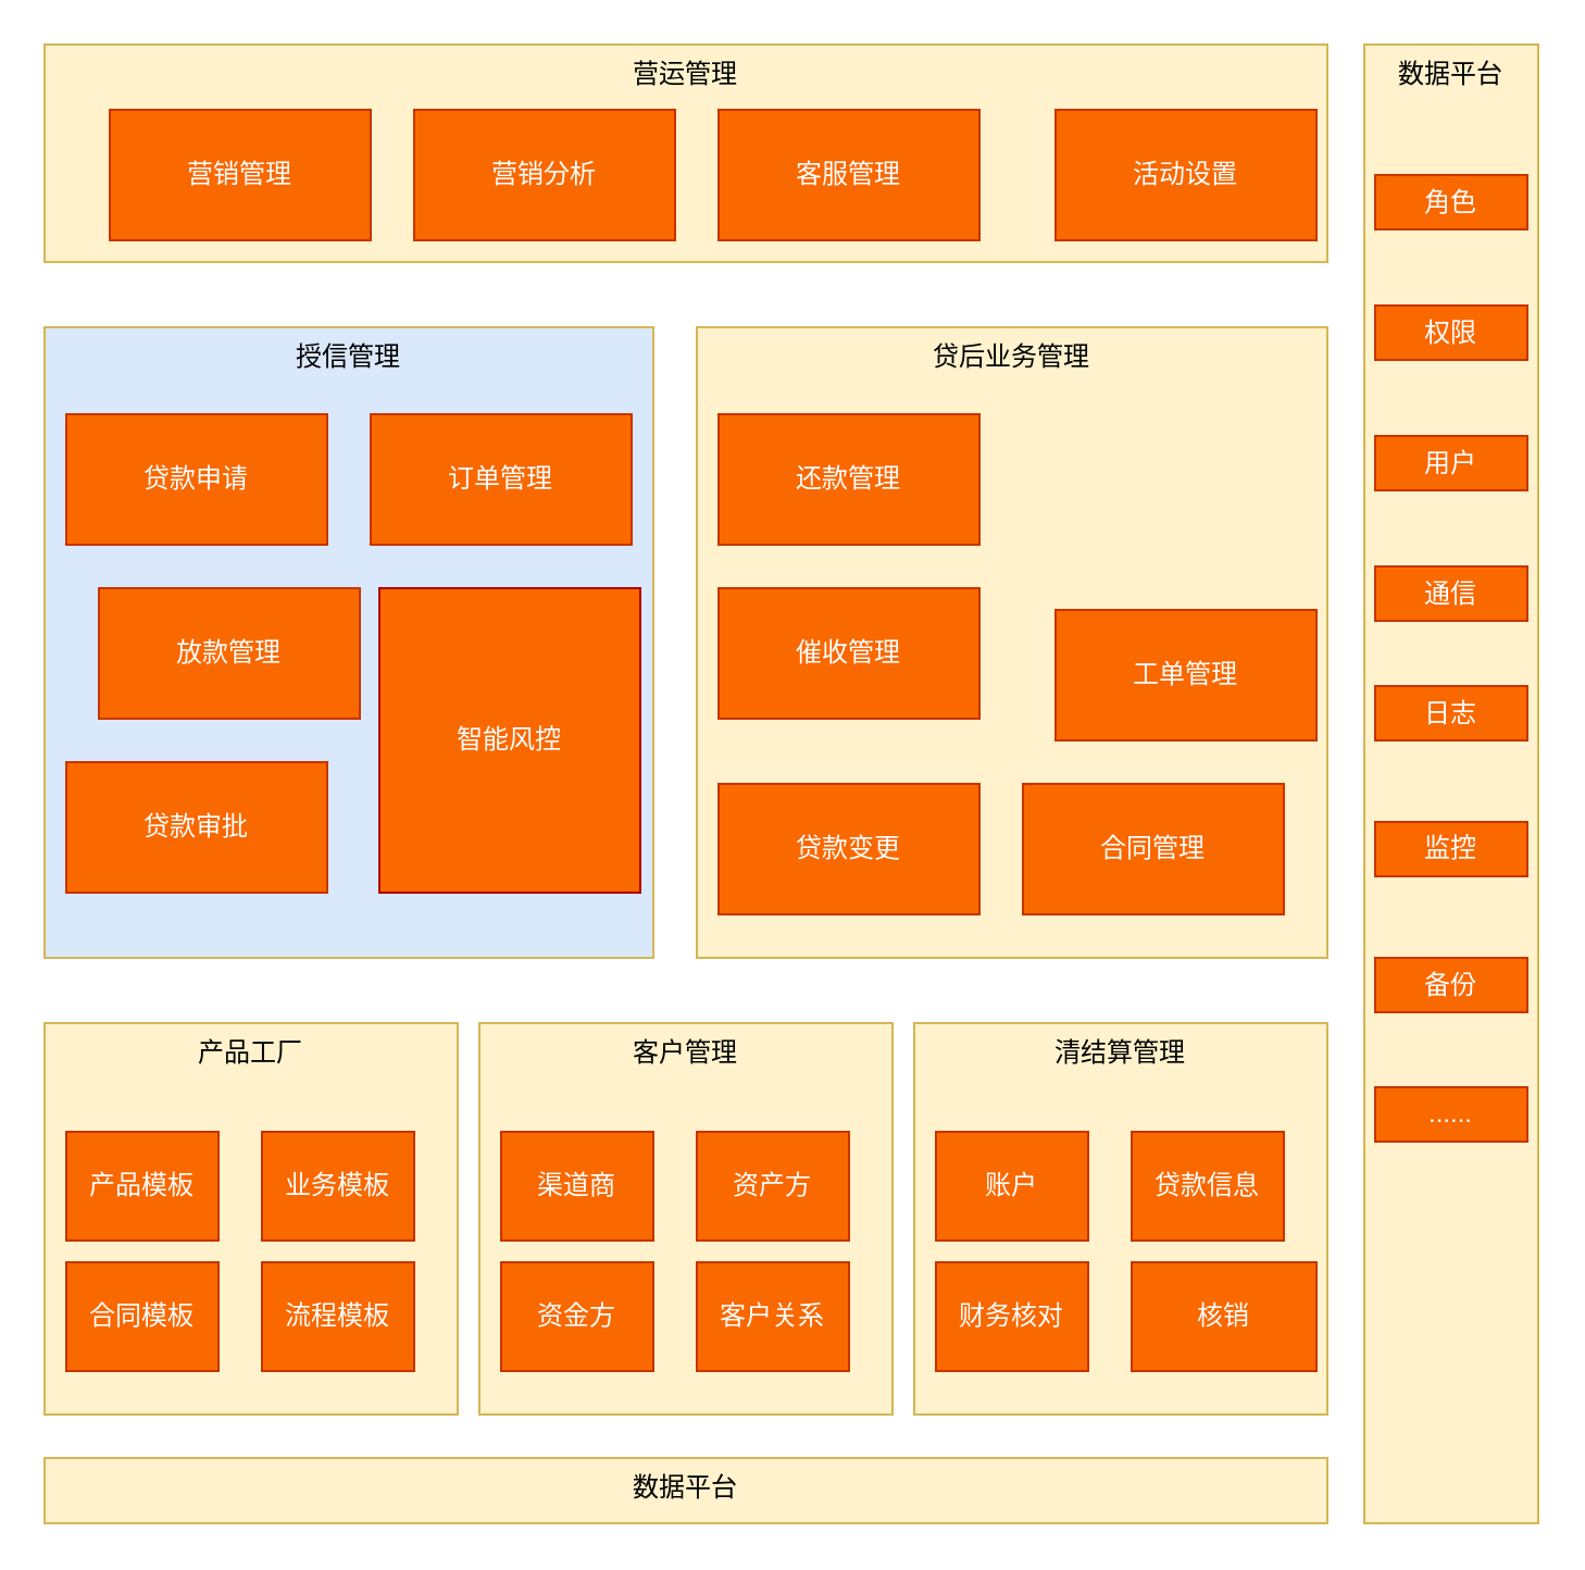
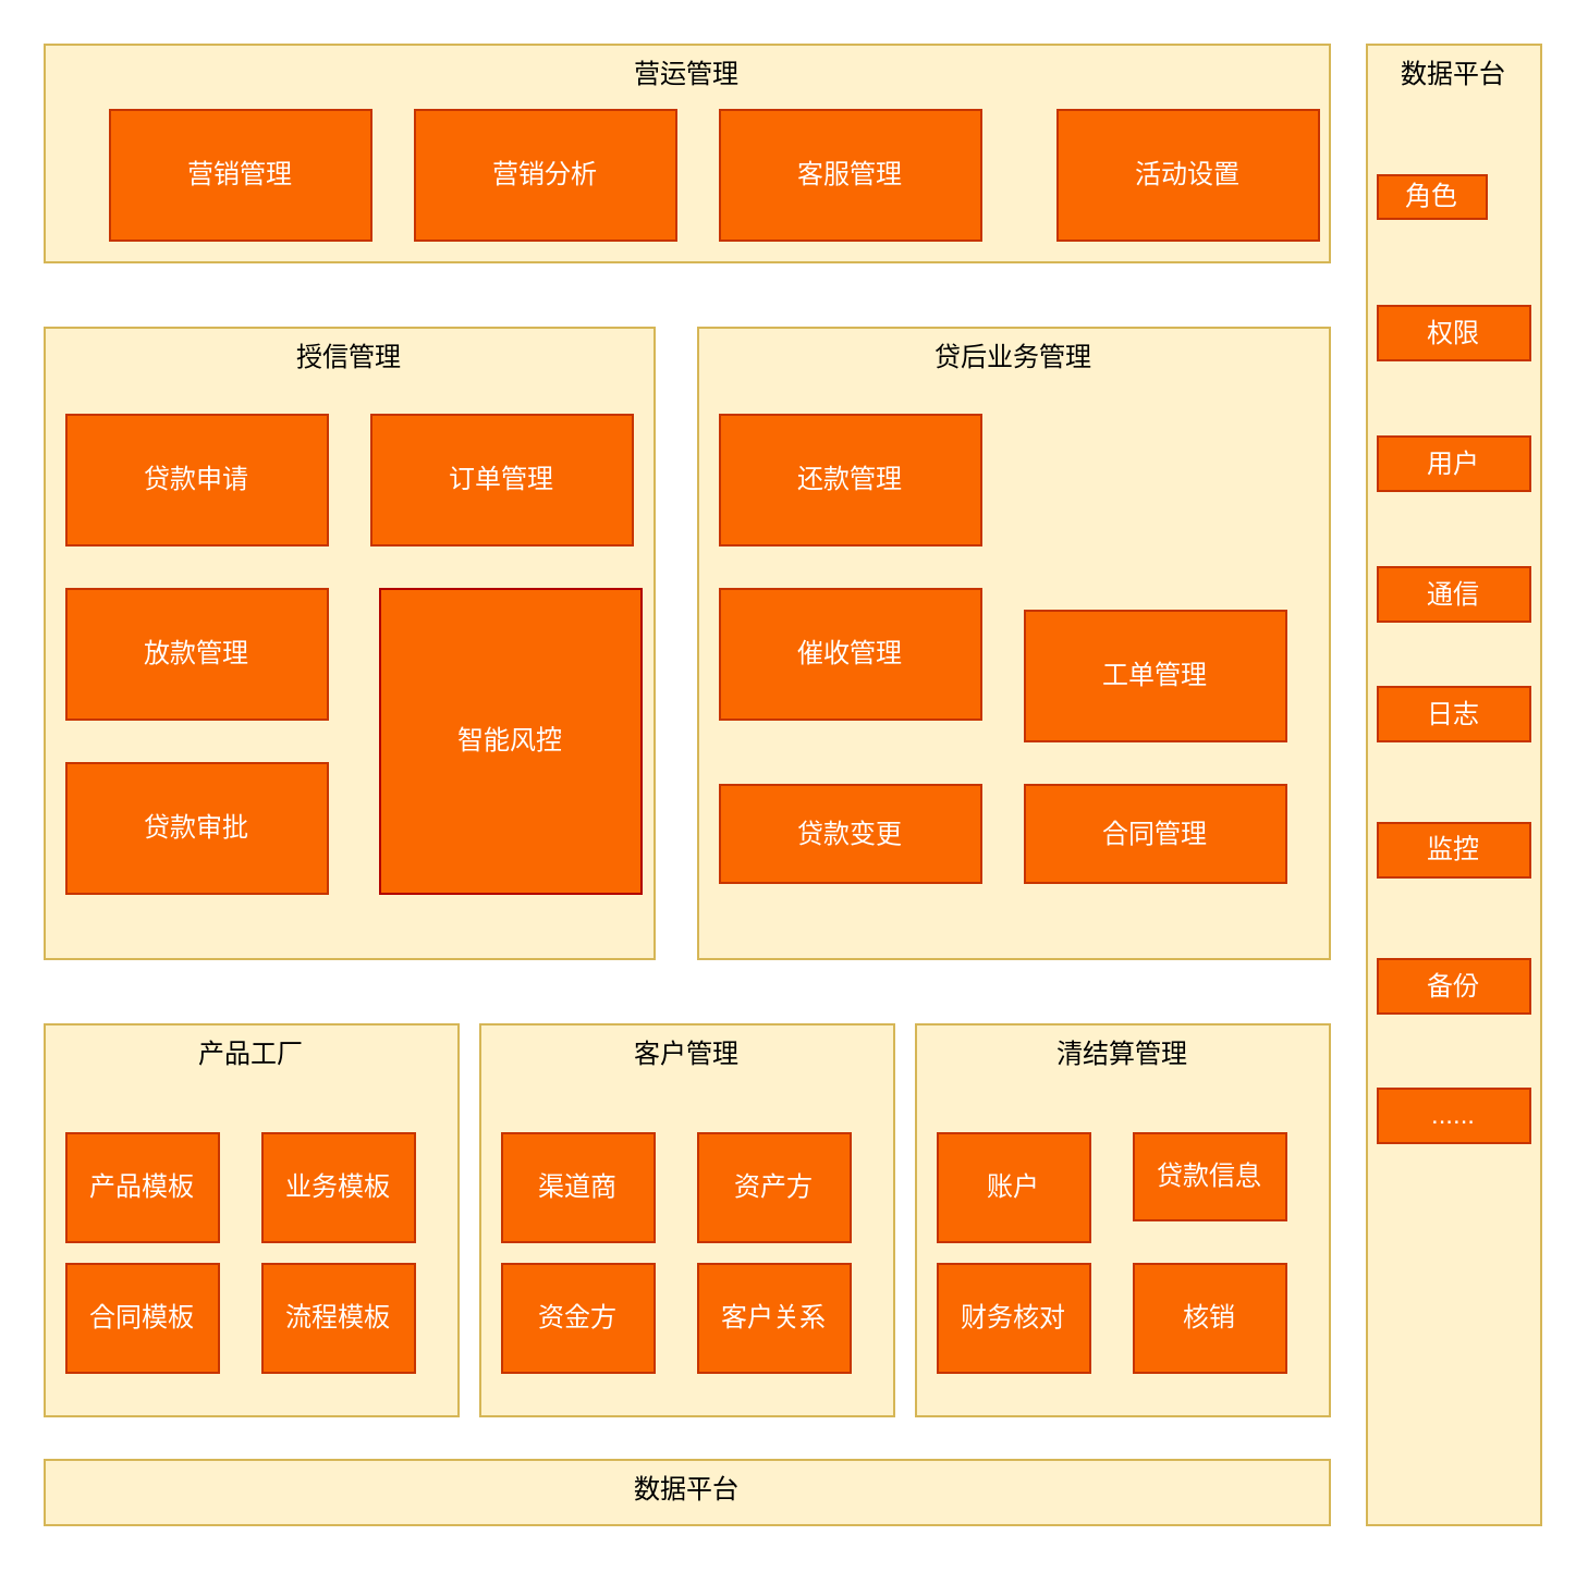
- <mxCell id="42" value="角色" style="rounded=0;whiteSpace=wrap;html=1;fillColor=#fa6800;strokeColor=#C73500;fontColor=#ffffff;" vertex="1" parent="1"><mxGeometry x="632" y="80" width="70" height="25" as="geometry" /></mxCell>
+ <mxCell id="42" value="角色" style="rounded=0;whiteSpace=wrap;html=1;fillColor=#fa6800;strokeColor=#C73500;fontColor=#ffffff;" vertex="1" parent="1"><mxGeometry x="632" y="80" width="50" height="20" as="geometry" /></mxCell>
- <mxCell id="7" value="授信管理" style="rounded=0;whiteSpace=wrap;html=1;fillColor=#dae8fc;strokeColor=#d6b656;verticalAlign=top;" vertex="1" parent="1"><mxGeometry x="20" y="150" width="280" height="290" as="geometry" /></mxCell>
+ <mxCell id="7" value="授信管理" style="rounded=0;whiteSpace=wrap;html=1;fillColor=#fff2cc;strokeColor=#d6b656;verticalAlign=top;" vertex="1" parent="1"><mxGeometry x="20" y="150" width="280" height="290" as="geometry" /></mxCell>
- <mxCell id="9" value="放款管理" style="rounded=0;whiteSpace=wrap;html=1;fillColor=#fa6800;strokeColor=#C73500;fontColor=#ffffff;" vertex="1" parent="1"><mxGeometry x="45" y="270" width="120" height="60" as="geometry" /></mxCell>
+ <mxCell id="9" value="放款管理" style="rounded=0;whiteSpace=wrap;html=1;fillColor=#fa6800;strokeColor=#C73500;fontColor=#ffffff;" vertex="1" parent="1"><mxGeometry x="30" y="270" width="120" height="60" as="geometry" /></mxCell>
- <mxCell id="17" value="工单管理" style="rounded=0;whiteSpace=wrap;html=1;fillColor=#fa6800;strokeColor=#C73500;fontColor=#ffffff;" vertex="1" parent="1"><mxGeometry x="485" y="280" width="120" height="60" as="geometry" /></mxCell>
+ <mxCell id="17" value="工单管理" style="rounded=0;whiteSpace=wrap;html=1;fillColor=#fa6800;strokeColor=#C73500;fontColor=#ffffff;" vertex="1" parent="1"><mxGeometry x="470" y="280" width="120" height="60" as="geometry" /></mxCell>
- <mxCell id="16" value="贷款变更" style="rounded=0;whiteSpace=wrap;html=1;fillColor=#fa6800;strokeColor=#C73500;fontColor=#ffffff;" vertex="1" parent="1"><mxGeometry x="330" y="360" width="120" height="60" as="geometry" /></mxCell>
+ <mxCell id="16" value="贷款变更" style="rounded=0;whiteSpace=wrap;html=1;fillColor=#fa6800;strokeColor=#C73500;fontColor=#ffffff;" vertex="1" parent="1"><mxGeometry x="330" y="360" width="120" height="45" as="geometry" /></mxCell>
- <mxCell id="18" value="合同管理" style="rounded=0;whiteSpace=wrap;html=1;fillColor=#fa6800;strokeColor=#C73500;fontColor=#ffffff;" vertex="1" parent="1"><mxGeometry x="470" y="360" width="120" height="60" as="geometry" /></mxCell>
+ <mxCell id="18" value="合同管理" style="rounded=0;whiteSpace=wrap;html=1;fillColor=#fa6800;strokeColor=#C73500;fontColor=#ffffff;" vertex="1" parent="1"><mxGeometry x="470" y="360" width="120" height="45" as="geometry" /></mxCell>
- <mxCell id="37" value="贷款信息" style="rounded=0;whiteSpace=wrap;html=1;fillColor=#fa6800;strokeColor=#C73500;fontColor=#ffffff;" vertex="1" parent="1"><mxGeometry x="520" y="520" width="70" height="50" as="geometry" /></mxCell>
+ <mxCell id="37" value="贷款信息" style="rounded=0;whiteSpace=wrap;html=1;fillColor=#fa6800;strokeColor=#C73500;fontColor=#ffffff;" vertex="1" parent="1"><mxGeometry x="520" y="520" width="70" height="40" as="geometry" /></mxCell>
- <mxCell id="39" value="核销" style="rounded=0;whiteSpace=wrap;html=1;fillColor=#fa6800;strokeColor=#C73500;fontColor=#ffffff;" vertex="1" parent="1"><mxGeometry x="520" y="580" width="85" height="50" as="geometry" /></mxCell>
+ <mxCell id="39" value="核销" style="rounded=0;whiteSpace=wrap;html=1;fillColor=#fa6800;strokeColor=#C73500;fontColor=#ffffff;" vertex="1" parent="1"><mxGeometry x="520" y="580" width="70" height="50" as="geometry" /></mxCell>
